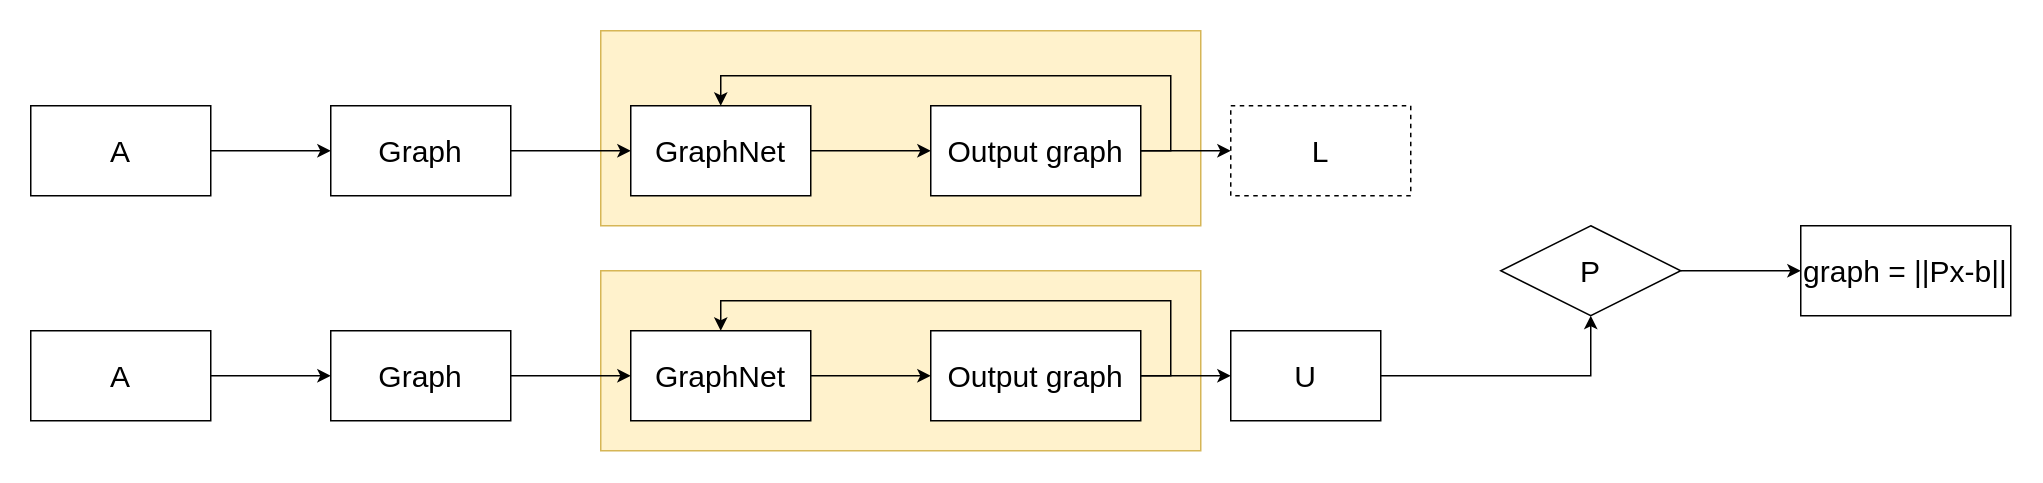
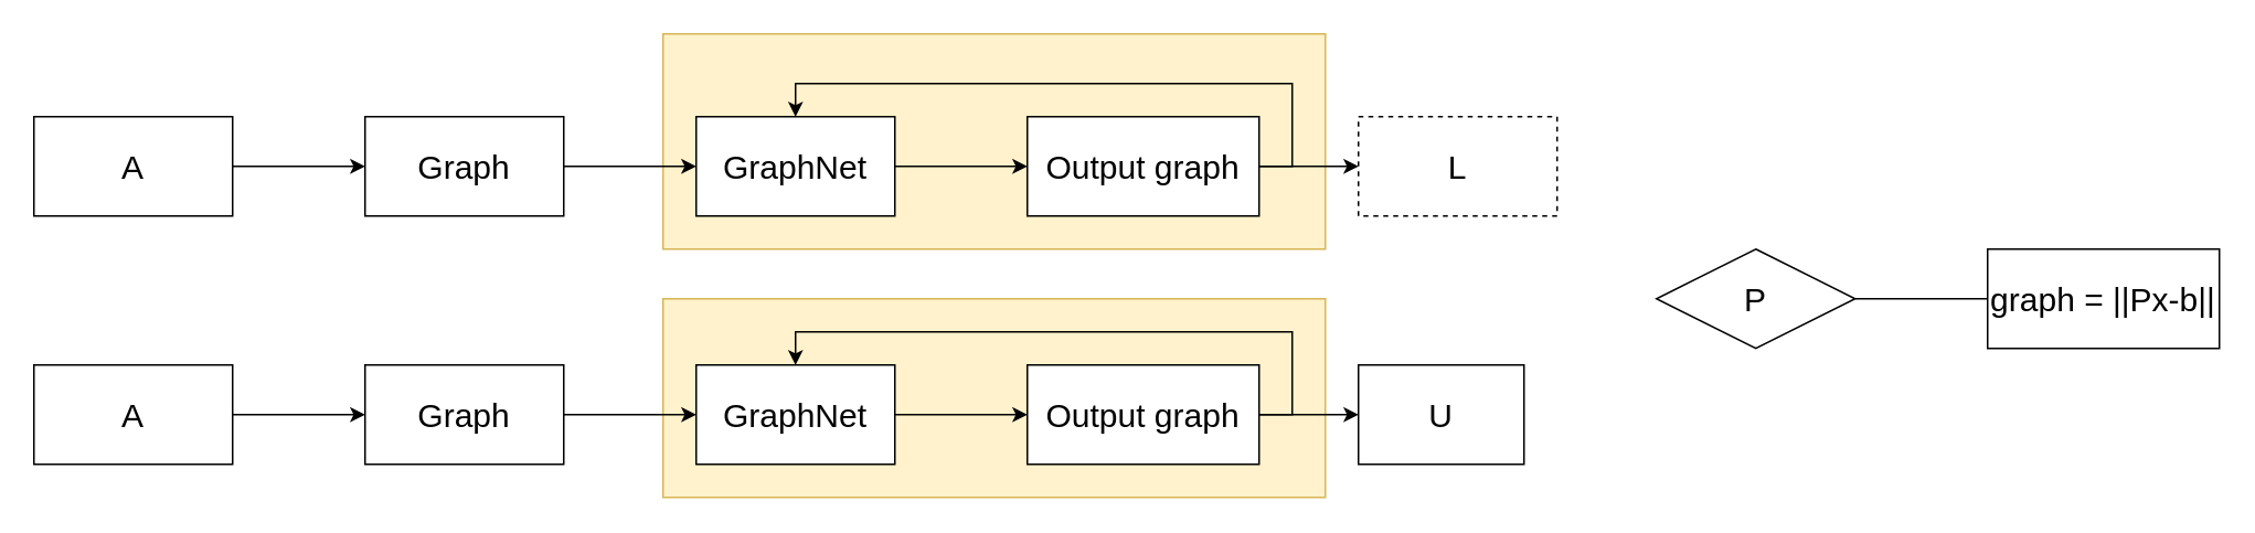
- <mxCell id="25" value="" style="edgeStyle=orthogonalEdgeStyle;rounded=0;orthogonalLoop=1;jettySize=auto;html=1;" edge="1" parent="1" source="26" target="27"><mxGeometry relative="1" as="geometry" /></mxCell>
+ <mxCell id="25" value="" style="edgeStyle=orthogonalEdgeStyle;rounded=0;orthogonalLoop=1;jettySize=auto;html=1;endArrow=none;" edge="1" parent="1" source="26" target="27"><mxGeometry relative="1" as="geometry" /></mxCell>
- <mxCell id="23" style="edgeStyle=orthogonalEdgeStyle;rounded=0;orthogonalLoop=1;jettySize=auto;html=1;entryX=0.5;entryY=1;entryDx=0;entryDy=0;" edge="1" parent="1" source="24" target="26"><mxGeometry relative="1" as="geometry" /></mxCell>
